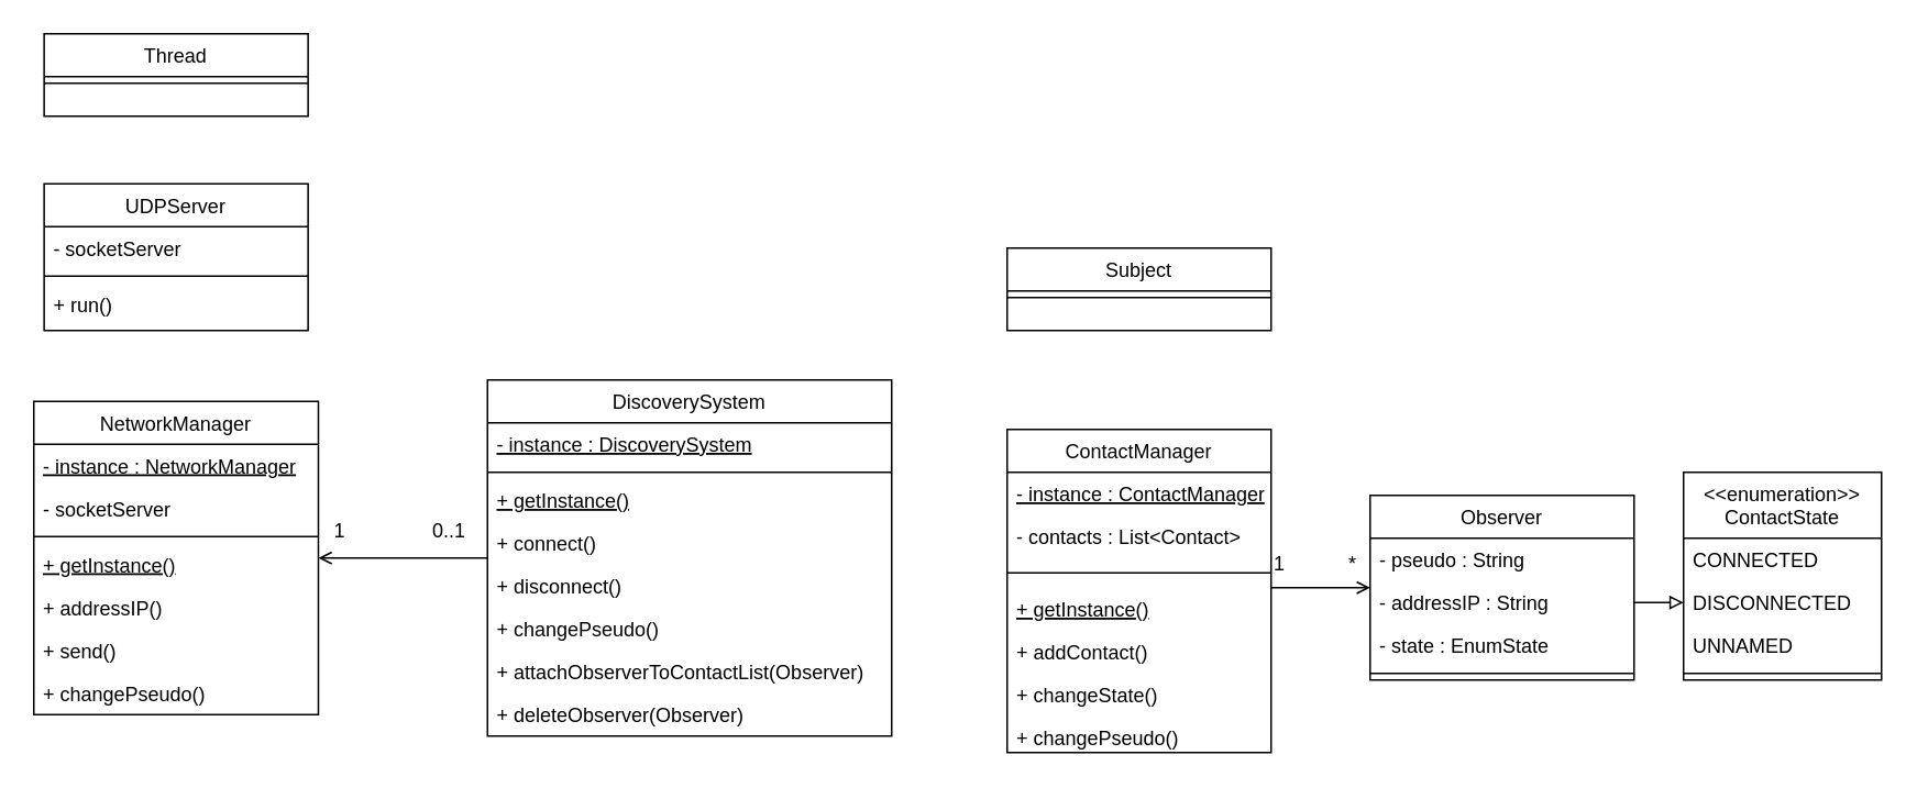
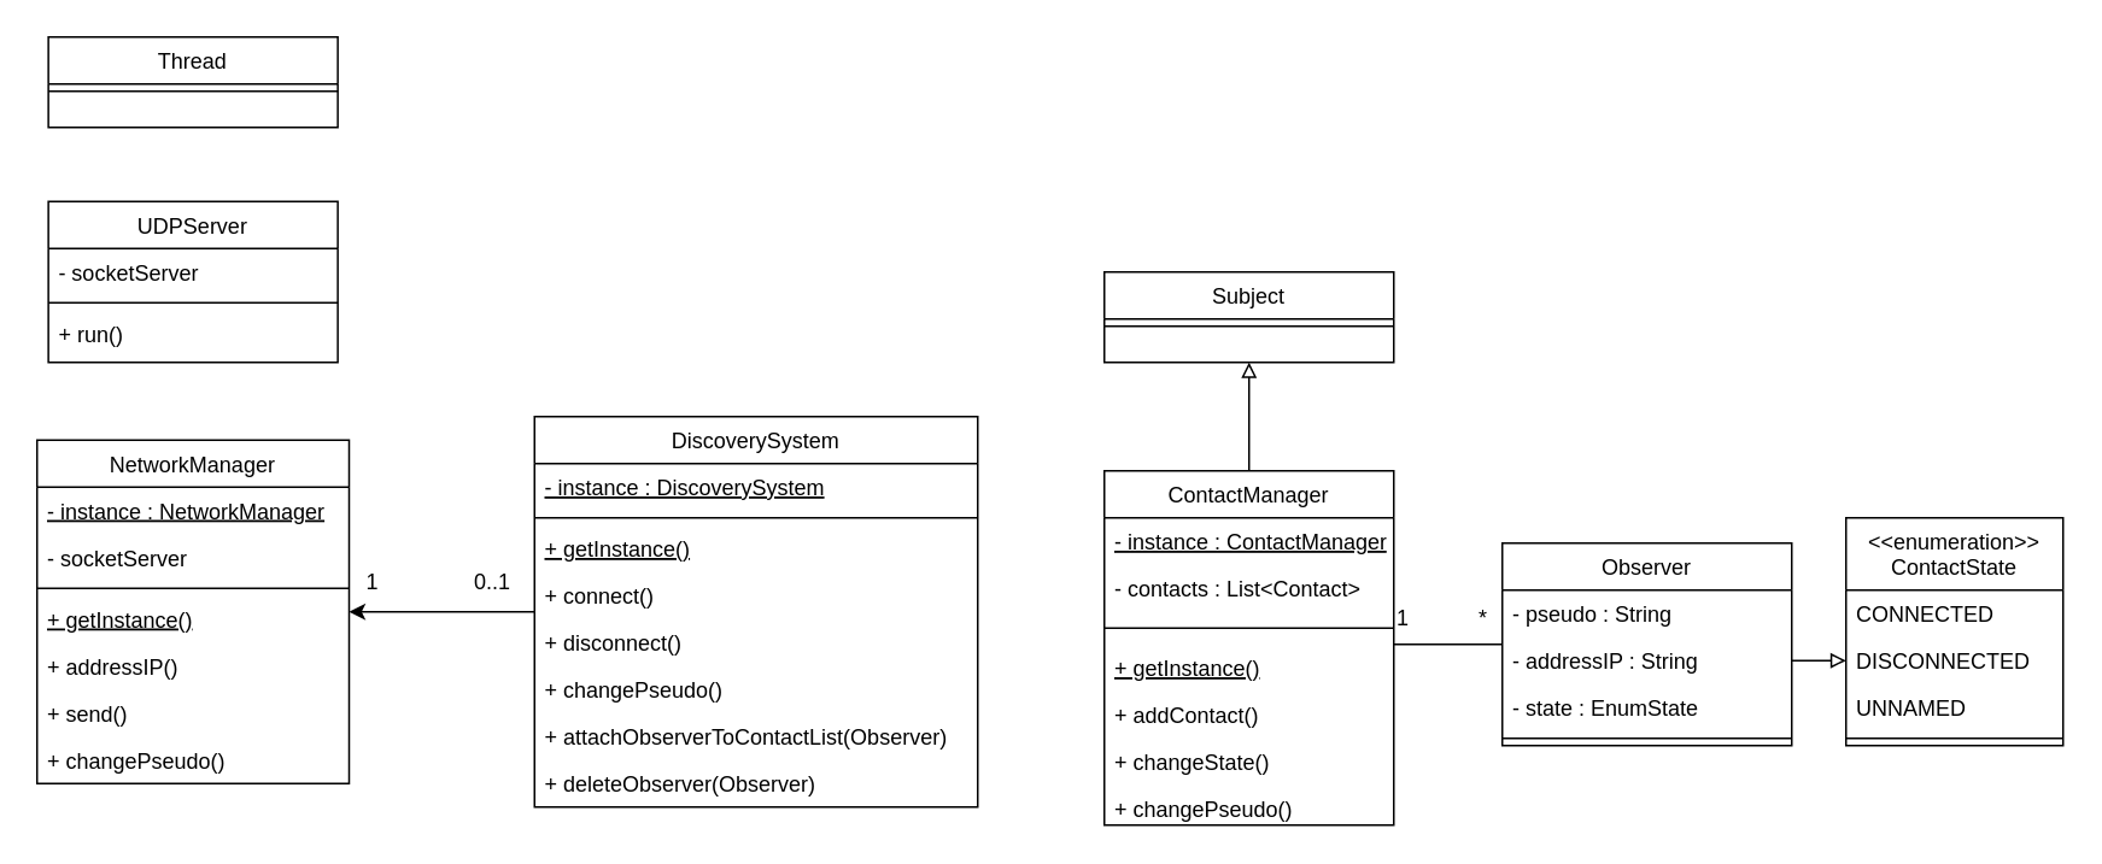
+ <mxCell id="2" style="edgeStyle=orthogonalEdgeStyle;rounded=0;orthogonalLoop=1;jettySize=auto;html=1;entryX=0.5;entryY=1;entryDx=0;entryDy=0;endArrow=block;endFill=0;" edge="1" parent="1" source="3" target="39"><mxGeometry relative="1" as="geometry" /></mxCell>
- <mxCell id="36" value="" style="endArrow=open;shadow=0;strokeWidth=1;rounded=0;endFill=1;edgeStyle=elbowEdgeStyle;elbow=vertical;" parent="1" source="27" target="19" edge="1"><mxGeometry x="0.5" y="41" relative="1" as="geometry"><mxPoint x="220" y="260" as="sourcePoint" /><mxPoint x="450" y="260" as="targetPoint" /><mxPoint x="-40" y="32" as="offset" /></mxGeometry></mxCell>
+ <mxCell id="36" value="" style="endArrow=classic;shadow=0;strokeWidth=1;rounded=0;endFill=1;edgeStyle=elbowEdgeStyle;elbow=vertical;" parent="1" source="27" target="19" edge="1"><mxGeometry x="0.5" y="41" relative="1" as="geometry"><mxPoint x="220" y="260" as="sourcePoint" /><mxPoint x="450" y="260" as="targetPoint" /><mxPoint x="-40" y="32" as="offset" /></mxGeometry></mxCell>
- <mxCell id="16" value="" style="endArrow=open;shadow=0;strokeWidth=1;rounded=0;endFill=1;edgeStyle=elbowEdgeStyle;elbow=vertical;" parent="1" source="3" target="11" edge="1"><mxGeometry x="0.5" y="41" relative="1" as="geometry"><mxPoint x="600" y="152" as="sourcePoint" /><mxPoint x="760" y="152" as="targetPoint" /><mxPoint x="-40" y="32" as="offset" /></mxGeometry></mxCell>
+ <mxCell id="16" value="" style="endArrow=none;shadow=0;strokeWidth=1;rounded=0;endFill=1;edgeStyle=elbowEdgeStyle;elbow=vertical;" parent="1" source="3" target="11" edge="1"><mxGeometry x="0.5" y="41" relative="1" as="geometry"><mxPoint x="600" y="152" as="sourcePoint" /><mxPoint x="760" y="152" as="targetPoint" /><mxPoint x="-40" y="32" as="offset" /></mxGeometry></mxCell>
